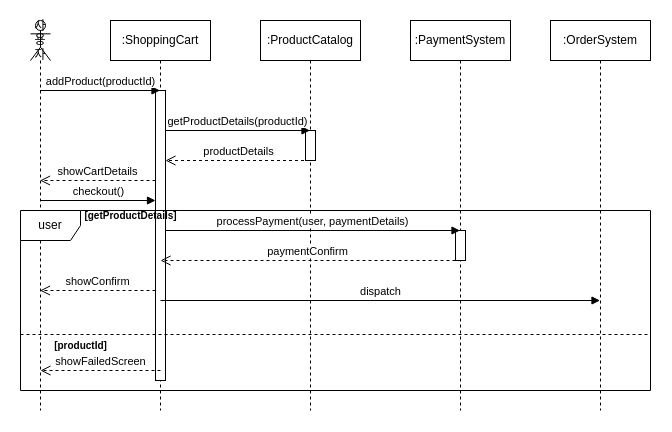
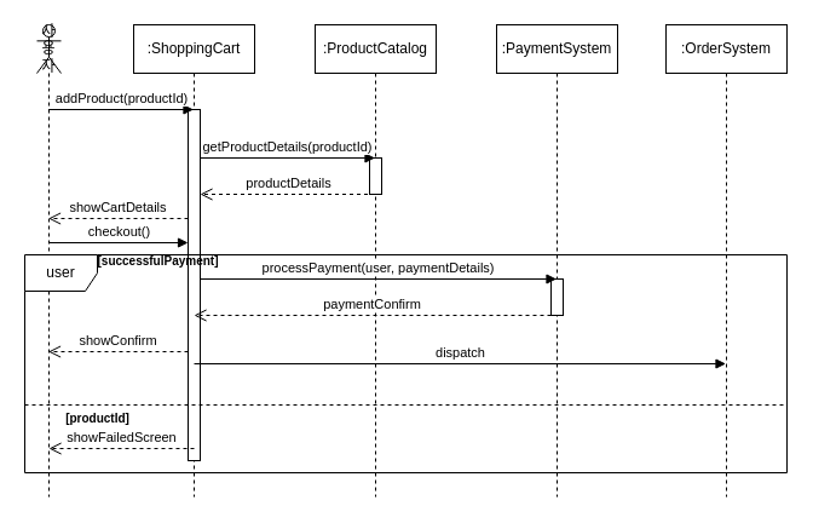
- <mxCell id="20" value="[getProductDetails]" style="text;html=1;align=center;verticalAlign=middle;resizable=0;points=[];autosize=1;strokeColor=none;fillColor=none;fontSize=10;fontStyle=1" vertex="1" parent="1"><mxGeometry x="70" y="200" width="120" height="30" as="geometry" /></mxCell>
+ <mxCell id="20" value="[successfulPayment]" style="text;html=1;align=center;verticalAlign=middle;resizable=0;points=[];autosize=1;strokeColor=none;fillColor=none;fontSize=10;fontStyle=1" vertex="1" parent="1"><mxGeometry x="70" y="200" width="120" height="30" as="geometry" /></mxCell>
